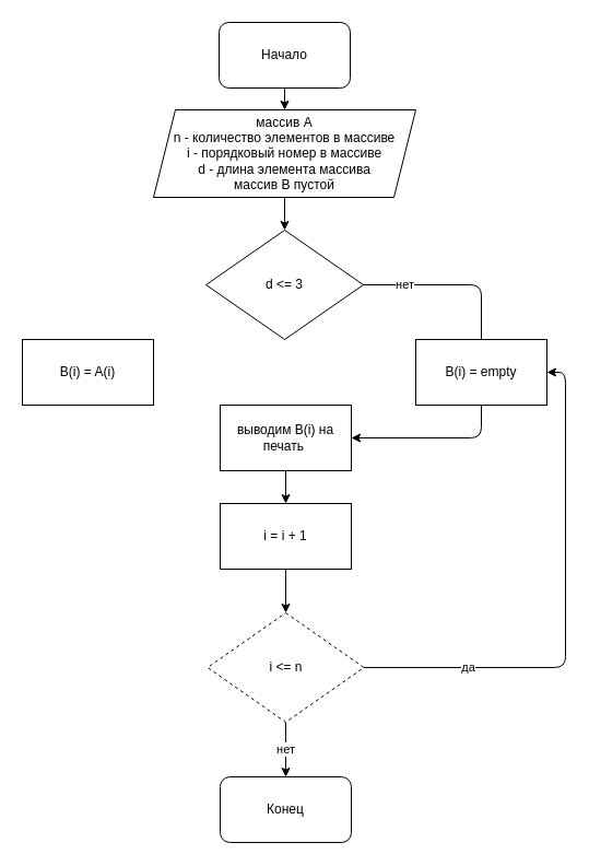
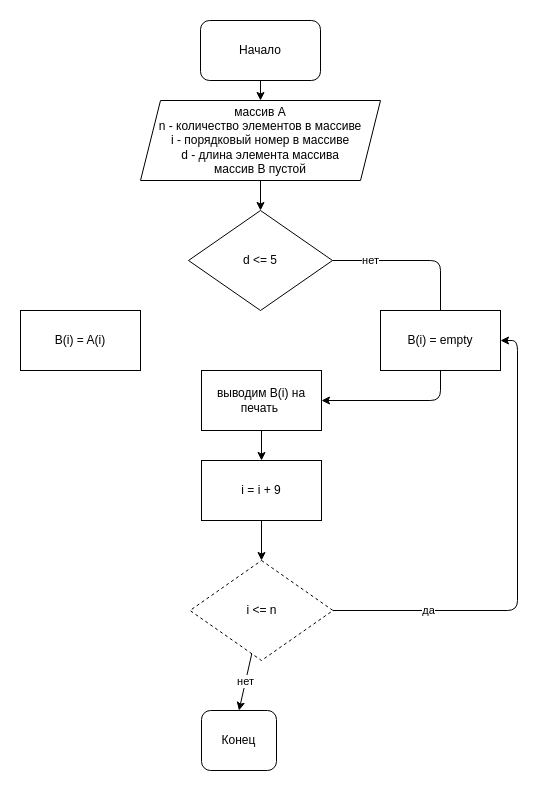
- <mxCell id="7" value="d &amp;lt;= 3" style="rhombus;whiteSpace=wrap;html=1;" vertex="1" parent="1"><mxGeometry x="188" y="210" width="144" height="100" as="geometry" /></mxCell>
+ <mxCell id="7" value="d &amp;lt;= 5" style="rhombus;whiteSpace=wrap;html=1;" vertex="1" parent="1"><mxGeometry x="188" y="210" width="144" height="100" as="geometry" /></mxCell>
- <mxCell id="14" value="i = i + 1" style="rounded=0;whiteSpace=wrap;html=1;" vertex="1" parent="1"><mxGeometry x="201" y="460" width="120" height="60" as="geometry" /></mxCell>
+ <mxCell id="14" value="i = i + 9" style="rounded=0;whiteSpace=wrap;html=1;" vertex="1" parent="1"><mxGeometry x="201" y="460" width="120" height="60" as="geometry" /></mxCell>
- <mxCell id="18" value="Конец" style="rounded=1;whiteSpace=wrap;html=1;" vertex="1" parent="1"><mxGeometry x="201" y="710" width="120" height="60" as="geometry" /></mxCell>
+ <mxCell id="18" value="Конец" style="rounded=1;whiteSpace=wrap;html=1;" vertex="1" parent="1"><mxGeometry x="201" y="710" width="75" height="60" as="geometry" /></mxCell>
